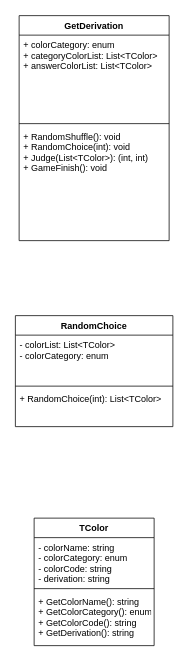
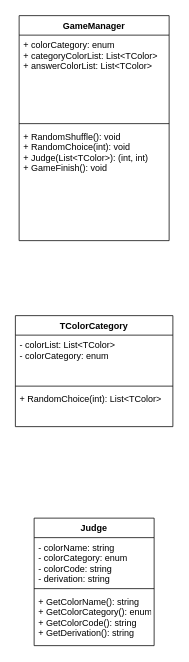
- <mxCell id="10" value="GetDerivation" style="swimlane;fontStyle=1;align=center;verticalAlign=top;childLayout=stackLayout;horizontal=1;startSize=26;horizontalStack=0;resizeParent=1;resizeParentMax=0;resizeLast=0;collapsible=1;marginBottom=0;" vertex="1" parent="1"><mxGeometry x="25" y="20" width="200" height="300" as="geometry" /></mxCell>
+ <mxCell id="10" value="GameManager" style="swimlane;fontStyle=1;align=center;verticalAlign=top;childLayout=stackLayout;horizontal=1;startSize=26;horizontalStack=0;resizeParent=1;resizeParentMax=0;resizeLast=0;collapsible=1;marginBottom=0;" vertex="1" parent="1"><mxGeometry x="25" y="20" width="200" height="300" as="geometry" /></mxCell>
- <mxCell id="6" value="RandomChoice" style="swimlane;fontStyle=1;align=center;verticalAlign=top;childLayout=stackLayout;horizontal=1;startSize=26;horizontalStack=0;resizeParent=1;resizeParentMax=0;resizeLast=0;collapsible=1;marginBottom=0;" vertex="1" parent="1"><mxGeometry x="20" y="420" width="210" height="148" as="geometry" /></mxCell>
+ <mxCell id="6" value="TColorCategory" style="swimlane;fontStyle=1;align=center;verticalAlign=top;childLayout=stackLayout;horizontal=1;startSize=26;horizontalStack=0;resizeParent=1;resizeParentMax=0;resizeLast=0;collapsible=1;marginBottom=0;" vertex="1" parent="1"><mxGeometry x="20" y="420" width="210" height="148" as="geometry" /></mxCell>
- <mxCell id="2" value="TColor" style="swimlane;fontStyle=1;align=center;verticalAlign=top;childLayout=stackLayout;horizontal=1;startSize=26;horizontalStack=0;resizeParent=1;resizeParentMax=0;resizeLast=0;collapsible=1;marginBottom=0;" vertex="1" parent="1"><mxGeometry x="45" y="690" width="160" height="170" as="geometry" /></mxCell>
+ <mxCell id="2" value="Judge" style="swimlane;fontStyle=1;align=center;verticalAlign=top;childLayout=stackLayout;horizontal=1;startSize=26;horizontalStack=0;resizeParent=1;resizeParentMax=0;resizeLast=0;collapsible=1;marginBottom=0;" vertex="1" parent="1"><mxGeometry x="45" y="690" width="160" height="170" as="geometry" /></mxCell>
